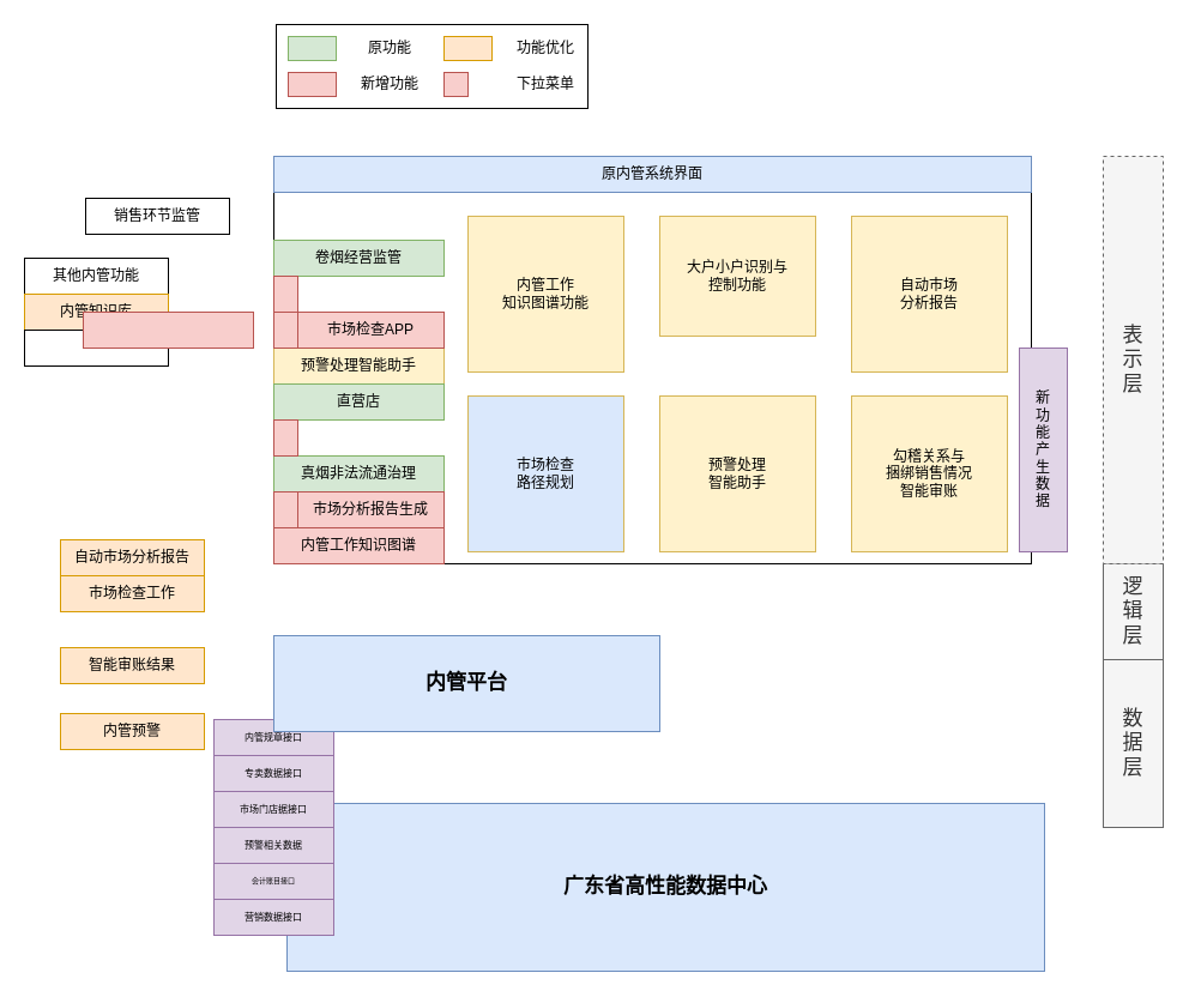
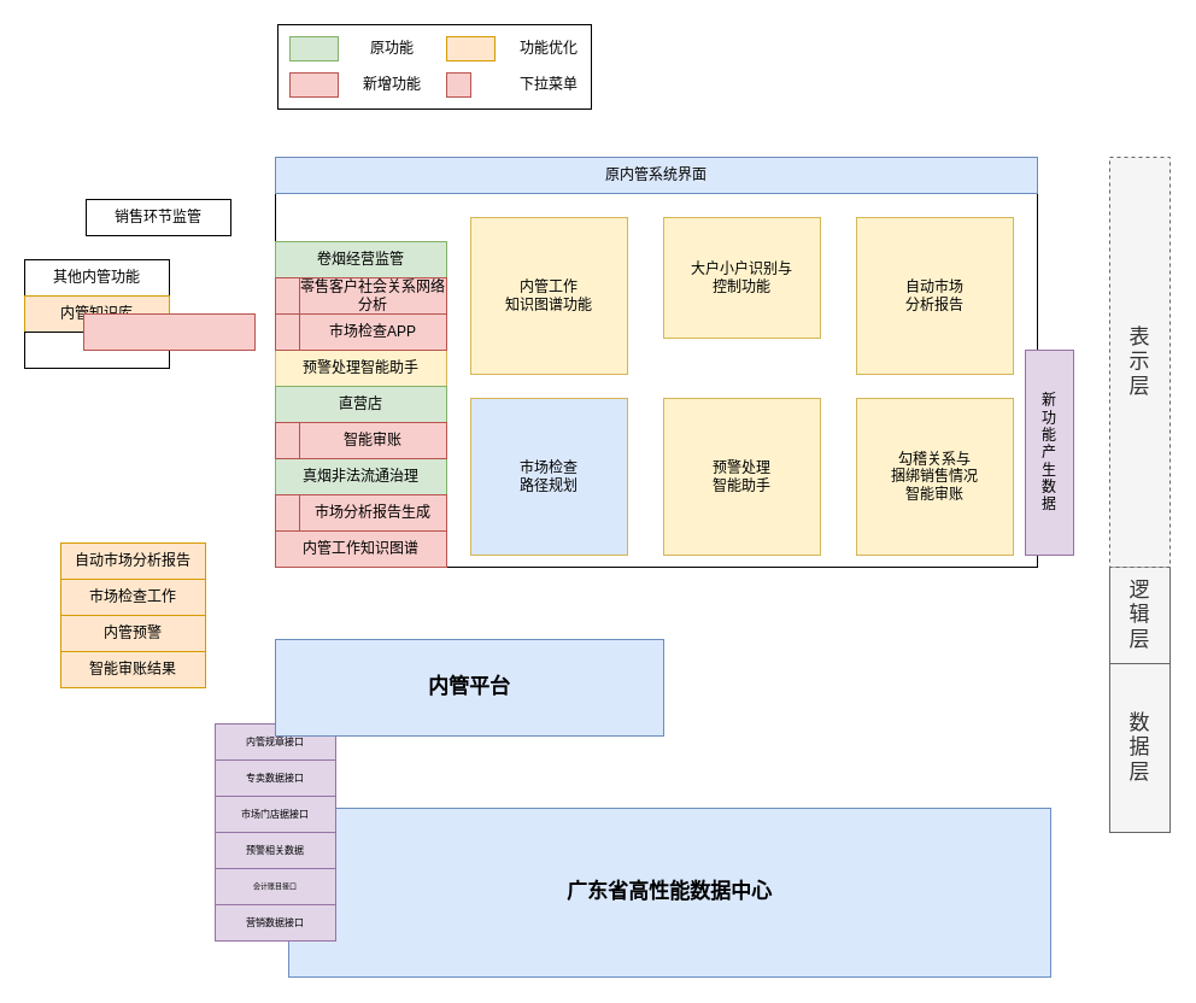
+ <mxCell id="13" value="零售客户社会关系网络分析" style="rounded=0;whiteSpace=wrap;html=1;fillColor=#f8cecc;strokeColor=#b85450;fontSize=12;" parent="1" vertex="1"><mxGeometry x="248" y="230" width="122" height="30" as="geometry" /></mxCell>
+ <mxCell id="51" value="&lt;span style=&quot;font-size: 12px;&quot;&gt;智能审账&lt;/span&gt;" style="rounded=0;whiteSpace=wrap;html=1;fillColor=#f8cecc;strokeColor=#b85450;fontSize=12;" vertex="1" parent="1"><mxGeometry x="248" y="350" width="122" height="30" as="geometry" /></mxCell>
- <mxCell id="16" value="内管预警" style="rounded=0;whiteSpace=wrap;html=1;fillColor=#ffe6cc;strokeColor=#d79b00;" parent="1" vertex="1"><mxGeometry x="50" y="595" width="120" height="30" as="geometry" /></mxCell>
+ <mxCell id="16" value="内管预警" style="rounded=0;whiteSpace=wrap;html=1;fillColor=#ffe6cc;strokeColor=#d79b00;" parent="1" vertex="1"><mxGeometry x="50" y="510" width="120" height="30" as="geometry" /></mxCell>
